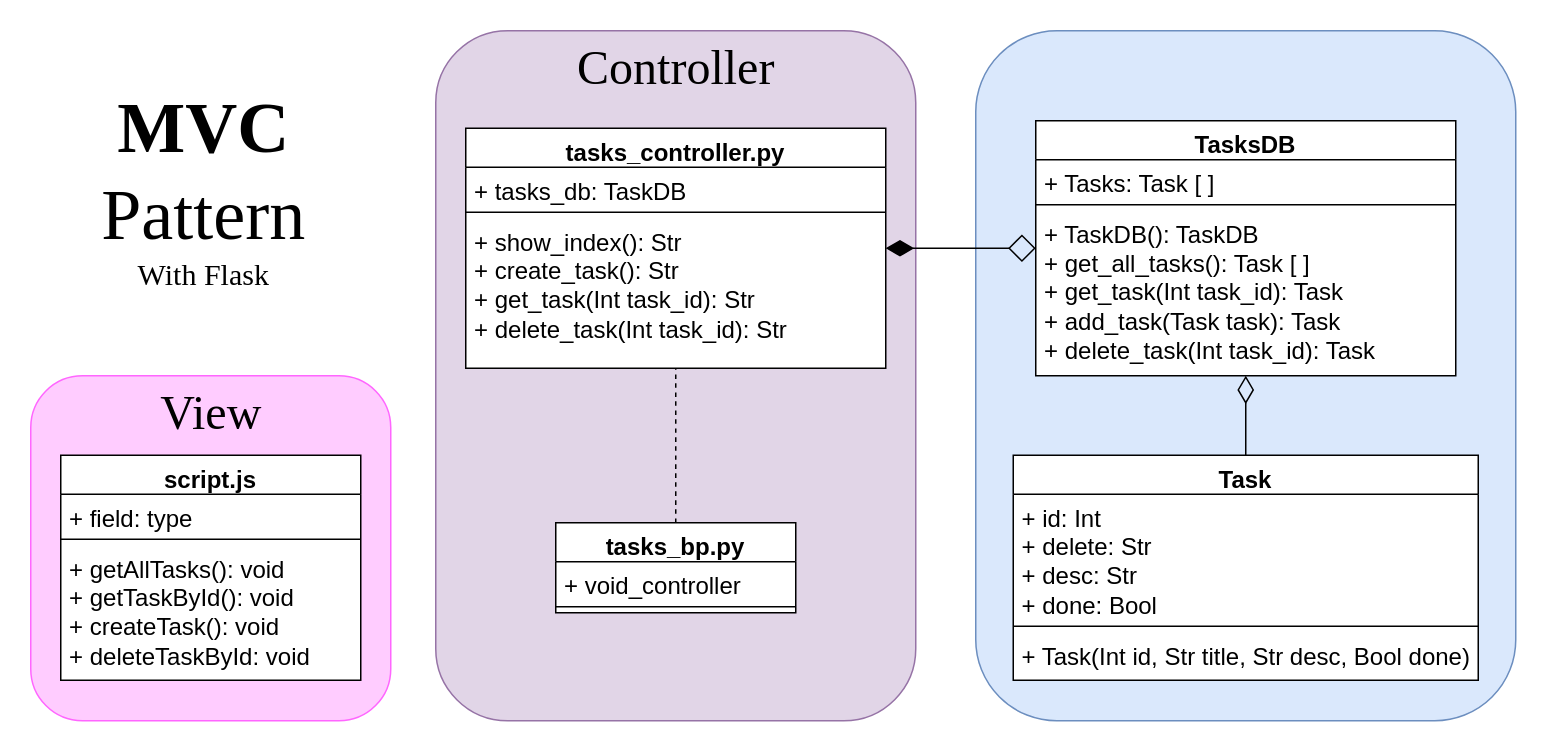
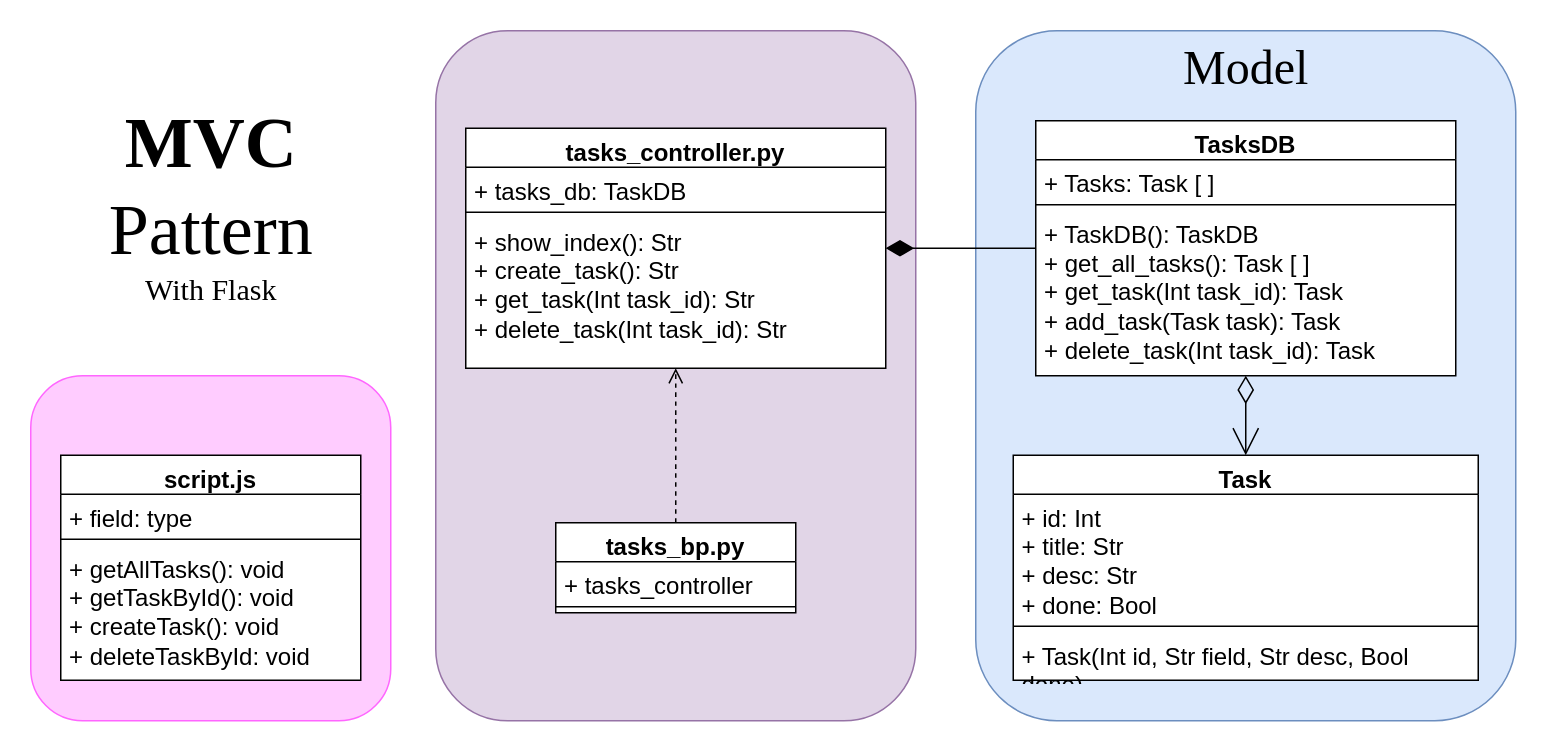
- <mxCell id="28" value="&lt;div&gt;Controller&lt;/div&gt;" style="text;html=1;align=center;verticalAlign=middle;resizable=0;points=[];autosize=1;strokeColor=none;fillColor=none;fontSize=32;fontFamily=Space Grotesk;fontSource=https%3A%2F%2Ffonts.googleapis.com%2Fcss%3Ffamily%3DSpace%2BGrotesk;" vertex="1" parent="1"><mxGeometry x="360" width="180" height="50" as="geometry" y="20" /></mxCell>
+ <mxCell id="29" value="Model" style="text;html=1;align=center;verticalAlign=middle;resizable=0;points=[];autosize=1;strokeColor=none;fillColor=none;fontSize=32;fontFamily=Space Grotesk;fontSource=https%3A%2F%2Ffonts.googleapis.com%2Fcss%3Ffamily%3DSpace%2BGrotesk;" vertex="1" parent="1"><mxGeometry x="770" width="120" height="50" as="geometry" y="20" /></mxCell>
- <mxCell id="30" value="&lt;div style=&quot;font-size: 48px;&quot;&gt;MVC&lt;/div&gt;&lt;div style=&quot;font-size: 48px;&quot;&gt;&lt;span style=&quot;font-weight: normal;&quot;&gt;Pattern&lt;/span&gt;&lt;br style=&quot;font-size: 48px;&quot;&gt;&lt;/div&gt;&lt;div style=&quot;font-size: 20px;&quot;&gt;&lt;span style=&quot;font-weight: normal;&quot;&gt;&lt;font face=&quot;Fira Sans&quot;&gt;With Flask&lt;/font&gt;&lt;/span&gt;&lt;br&gt;&lt;/div&gt;" style="text;html=1;align=center;verticalAlign=middle;resizable=0;points=[];autosize=1;strokeColor=none;fillColor=none;fontSize=48;fontFamily=Space Grotesk;fontSource=https%3A%2F%2Ffonts.googleapis.com%2Fcss%3Ffamily%3DSpace%2BGrotesk;fontStyle=1" vertex="1" parent="1"><mxGeometry x="40" y="50" width="190" height="150" as="geometry" /></mxCell>
+ <mxCell id="30" value="&lt;div style=&quot;font-size: 48px;&quot;&gt;MVC&lt;/div&gt;&lt;div style=&quot;font-size: 48px;&quot;&gt;&lt;span style=&quot;font-weight: normal;&quot;&gt;Pattern&lt;/span&gt;&lt;br style=&quot;font-size: 48px;&quot;&gt;&lt;/div&gt;&lt;div style=&quot;font-size: 20px;&quot;&gt;&lt;span style=&quot;font-weight: normal;&quot;&gt;&lt;font face=&quot;Fira Sans&quot;&gt;With Flask&lt;/font&gt;&lt;/span&gt;&lt;br&gt;&lt;/div&gt;" style="text;html=1;align=center;verticalAlign=middle;resizable=0;points=[];autosize=1;strokeColor=none;fillColor=none;fontSize=48;fontFamily=Space Grotesk;fontSource=https%3A%2F%2Ffonts.googleapis.com%2Fcss%3Ffamily%3DSpace%2BGrotesk;fontStyle=1" vertex="1" parent="1"><mxGeometry x="45" y="60" width="190" height="150" as="geometry" /></mxCell>
- <mxCell id="5" style="edgeStyle=none;curved=1;rounded=0;orthogonalLoop=1;jettySize=auto;html=1;fontSize=12;startSize=16;endSize=16;strokeColor=default;startArrow=diamondThin;startFill=1;endArrow=diamond;endFill=0;" parent="1" source="6" target="11" edge="1"><mxGeometry relative="1" as="geometry" /></mxCell>
+ <mxCell id="5" style="edgeStyle=none;curved=1;rounded=0;orthogonalLoop=1;jettySize=auto;html=1;fontSize=12;startSize=16;endSize=16;strokeColor=default;startArrow=diamondThin;startFill=1;endArrow=none;endFill=0;" parent="1" source="6" target="11" edge="1"><mxGeometry relative="1" as="geometry" /></mxCell>
- <mxCell id="19" style="edgeStyle=none;curved=1;rounded=0;orthogonalLoop=1;jettySize=auto;html=1;fontSize=12;startSize=8;endSize=8;dashed=1;endArrow=none;endFill=0;" parent="1" source="20" target="6" edge="1"><mxGeometry relative="1" as="geometry" /></mxCell>
+ <mxCell id="19" style="edgeStyle=none;curved=1;rounded=0;orthogonalLoop=1;jettySize=auto;html=1;fontSize=12;startSize=8;endSize=8;dashed=1;endArrow=open;endFill=0;" parent="1" source="20" target="6" edge="1"><mxGeometry relative="1" as="geometry" /></mxCell>
- <mxCell id="27" value="View" style="text;html=1;align=center;verticalAlign=middle;resizable=0;points=[];autosize=1;strokeColor=none;fillColor=none;fontSize=32;fontFamily=Space Grotesk;fontSource=https%3A%2F%2Ffonts.googleapis.com%2Fcss%3Ffamily%3DSpace%2BGrotesk;" vertex="1" parent="1"><mxGeometry x="90" y="250" width="100" height="50" as="geometry" /></mxCell>
- <mxCell id="10" style="edgeStyle=none;curved=1;rounded=0;orthogonalLoop=1;jettySize=auto;html=1;fontSize=12;startSize=16;endSize=16;endArrow=none;endFill=0;startArrow=diamondThin;startFill=0;" parent="1" source="11" target="15" edge="1"><mxGeometry relative="1" as="geometry" /></mxCell>
+ <mxCell id="10" style="edgeStyle=none;curved=1;rounded=0;orthogonalLoop=1;jettySize=auto;html=1;fontSize=12;startSize=16;endSize=16;endArrow=open;endFill=0;startArrow=diamondThin;startFill=0;" parent="1" source="11" target="15" edge="1"><mxGeometry relative="1" as="geometry" /></mxCell>
- <mxCell id="16" value="&lt;div&gt;+ id: Int&lt;/div&gt;&lt;div&gt;+ delete: Str&lt;/div&gt;&lt;div&gt;+ desc: Str&lt;/div&gt;&lt;div&gt;+ done: Bool&lt;br&gt;&lt;/div&gt;" style="text;strokeColor=none;fillColor=none;align=left;verticalAlign=top;spacingLeft=4;spacingRight=4;overflow=hidden;rotatable=0;points=[[0,0.5],[1,0.5]];portConstraint=eastwest;whiteSpace=wrap;html=1;fontSize=16;" parent="15" vertex="1"><mxGeometry y="26" width="310" height="84" as="geometry" /></mxCell>
+ <mxCell id="16" value="&lt;div&gt;+ id: Int&lt;/div&gt;&lt;div&gt;+ title: Str&lt;/div&gt;&lt;div&gt;+ desc: Str&lt;/div&gt;&lt;div&gt;+ done: Bool&lt;br&gt;&lt;/div&gt;" style="text;strokeColor=none;fillColor=none;align=left;verticalAlign=top;spacingLeft=4;spacingRight=4;overflow=hidden;rotatable=0;points=[[0,0.5],[1,0.5]];portConstraint=eastwest;whiteSpace=wrap;html=1;fontSize=16;" parent="15" vertex="1"><mxGeometry y="26" width="310" height="84" as="geometry" /></mxCell>
- <mxCell id="21" value="+ void_controller" style="text;strokeColor=none;fillColor=none;align=left;verticalAlign=top;spacingLeft=4;spacingRight=4;overflow=hidden;rotatable=0;points=[[0,0.5],[1,0.5]];portConstraint=eastwest;whiteSpace=wrap;html=1;fontSize=16;" parent="20" vertex="1"><mxGeometry y="26" width="160" height="26" as="geometry" /></mxCell>
+ <mxCell id="21" value="+ tasks_controller" style="text;strokeColor=none;fillColor=none;align=left;verticalAlign=top;spacingLeft=4;spacingRight=4;overflow=hidden;rotatable=0;points=[[0,0.5],[1,0.5]];portConstraint=eastwest;whiteSpace=wrap;html=1;fontSize=16;" parent="20" vertex="1"><mxGeometry y="26" width="160" height="26" as="geometry" /></mxCell>
- <mxCell id="18" value="+ Task(Int id, Str title, Str desc, Bool done)" style="text;strokeColor=none;fillColor=none;align=left;verticalAlign=top;spacingLeft=4;spacingRight=4;overflow=hidden;rotatable=0;points=[[0,0.5],[1,0.5]];portConstraint=eastwest;whiteSpace=wrap;html=1;fontSize=16;" parent="15" vertex="1"><mxGeometry y="118" width="310" height="32" as="geometry" /></mxCell>
+ <mxCell id="18" value="+ Task(Int id, Str field, Str desc, Bool done)" style="text;strokeColor=none;fillColor=none;align=left;verticalAlign=top;spacingLeft=4;spacingRight=4;overflow=hidden;rotatable=0;points=[[0,0.5],[1,0.5]];portConstraint=eastwest;whiteSpace=wrap;html=1;fontSize=16;" parent="15" vertex="1"><mxGeometry y="118" width="310" height="32" as="geometry" /></mxCell>
